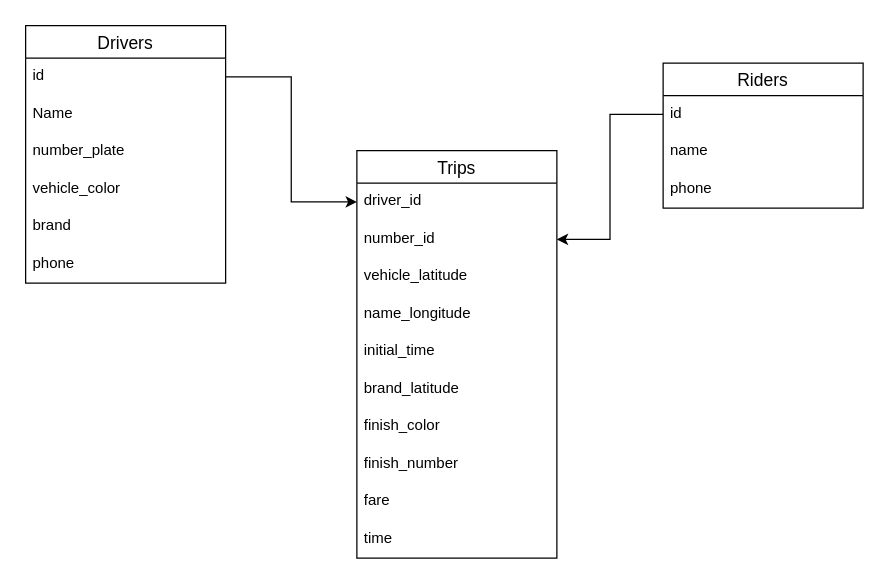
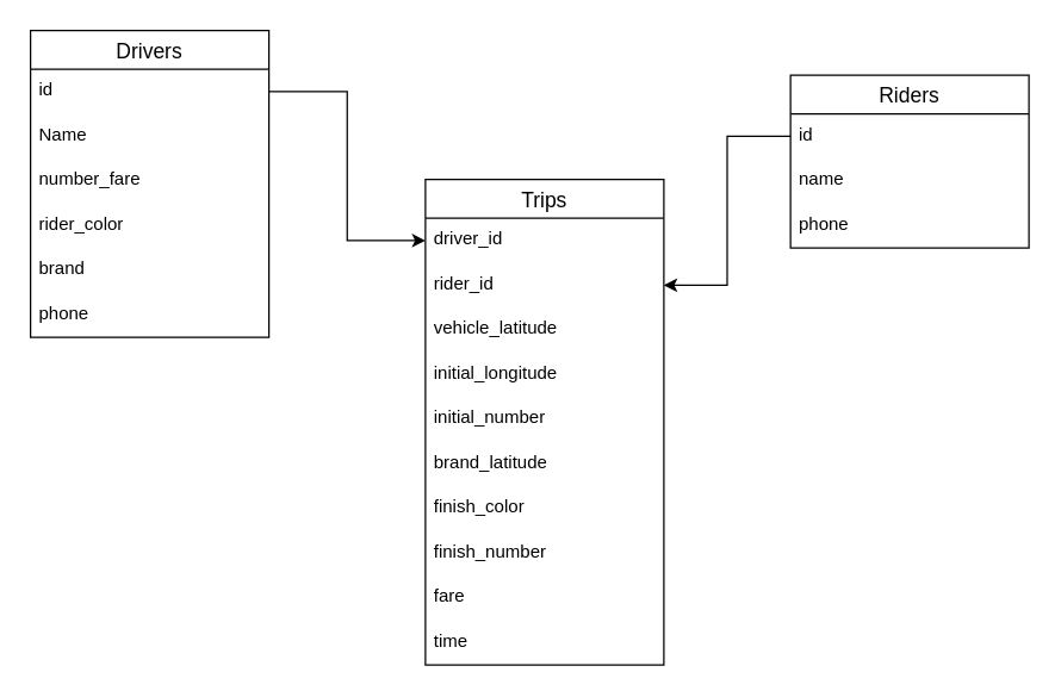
- <mxCell id="5" value="number_plate" style="text;strokeColor=none;fillColor=none;spacingLeft=4;spacingRight=4;overflow=hidden;rotatable=0;points=[[0,0.5],[1,0.5]];portConstraint=eastwest;fontSize=12;" vertex="1" parent="2"><mxGeometry y="86" width="160" height="30" as="geometry" /></mxCell>
+ <mxCell id="5" value="number_fare" style="text;strokeColor=none;fillColor=none;spacingLeft=4;spacingRight=4;overflow=hidden;rotatable=0;points=[[0,0.5],[1,0.5]];portConstraint=eastwest;fontSize=12;" vertex="1" parent="2"><mxGeometry y="86" width="160" height="30" as="geometry" /></mxCell>
- <mxCell id="6" value="vehicle_color" style="text;strokeColor=none;fillColor=none;spacingLeft=4;spacingRight=4;overflow=hidden;rotatable=0;points=[[0,0.5],[1,0.5]];portConstraint=eastwest;fontSize=12;" vertex="1" parent="2"><mxGeometry y="116" width="160" height="30" as="geometry" /></mxCell>
+ <mxCell id="6" value="rider_color" style="text;strokeColor=none;fillColor=none;spacingLeft=4;spacingRight=4;overflow=hidden;rotatable=0;points=[[0,0.5],[1,0.5]];portConstraint=eastwest;fontSize=12;" vertex="1" parent="2"><mxGeometry y="116" width="160" height="30" as="geometry" /></mxCell>
- <mxCell id="11" value="number_id" style="text;strokeColor=none;fillColor=none;spacingLeft=4;spacingRight=4;overflow=hidden;rotatable=0;points=[[0,0.5],[1,0.5]];portConstraint=eastwest;fontSize=12;" vertex="1" parent="9"><mxGeometry y="56" width="160" height="30" as="geometry" /></mxCell>
+ <mxCell id="11" value="rider_id" style="text;strokeColor=none;fillColor=none;spacingLeft=4;spacingRight=4;overflow=hidden;rotatable=0;points=[[0,0.5],[1,0.5]];portConstraint=eastwest;fontSize=12;" vertex="1" parent="9"><mxGeometry y="56" width="160" height="30" as="geometry" /></mxCell>
- <mxCell id="13" value="name_longitude" style="text;strokeColor=none;fillColor=none;spacingLeft=4;spacingRight=4;overflow=hidden;rotatable=0;points=[[0,0.5],[1,0.5]];portConstraint=eastwest;fontSize=12;" vertex="1" parent="9"><mxGeometry y="116" width="160" height="30" as="geometry" /></mxCell>
+ <mxCell id="13" value="initial_longitude" style="text;strokeColor=none;fillColor=none;spacingLeft=4;spacingRight=4;overflow=hidden;rotatable=0;points=[[0,0.5],[1,0.5]];portConstraint=eastwest;fontSize=12;" vertex="1" parent="9"><mxGeometry y="116" width="160" height="30" as="geometry" /></mxCell>
- <mxCell id="14" value="initial_time" style="text;strokeColor=none;fillColor=none;spacingLeft=4;spacingRight=4;overflow=hidden;rotatable=0;points=[[0,0.5],[1,0.5]];portConstraint=eastwest;fontSize=12;" vertex="1" parent="9"><mxGeometry y="146" width="160" height="30" as="geometry" /></mxCell>
+ <mxCell id="14" value="initial_number" style="text;strokeColor=none;fillColor=none;spacingLeft=4;spacingRight=4;overflow=hidden;rotatable=0;points=[[0,0.5],[1,0.5]];portConstraint=eastwest;fontSize=12;" vertex="1" parent="9"><mxGeometry y="146" width="160" height="30" as="geometry" /></mxCell>
